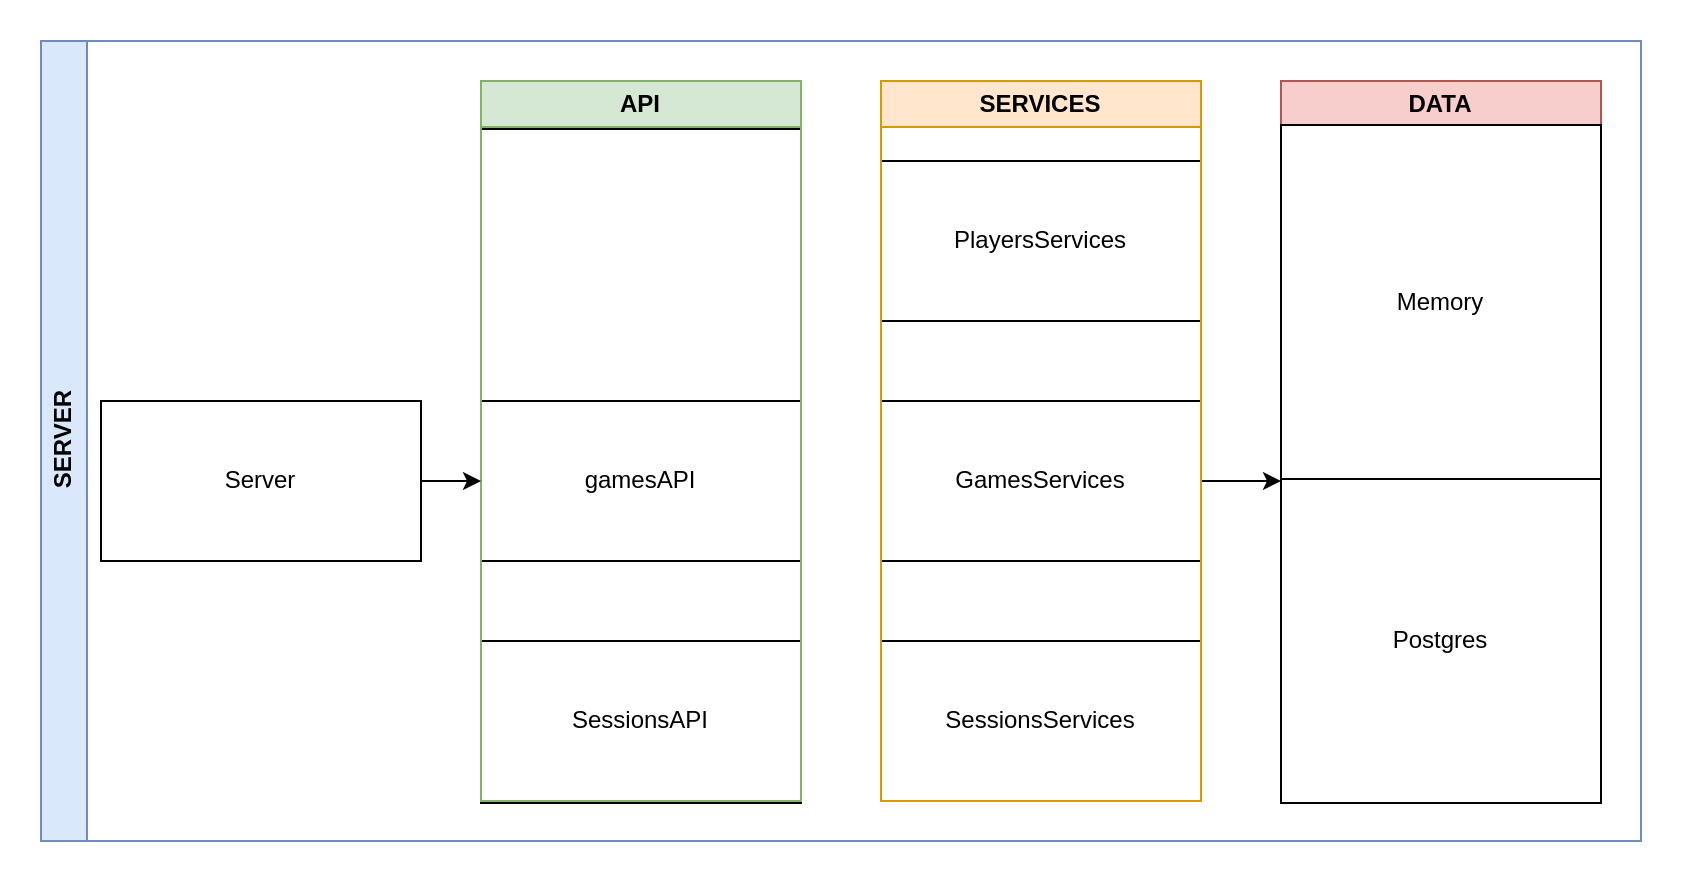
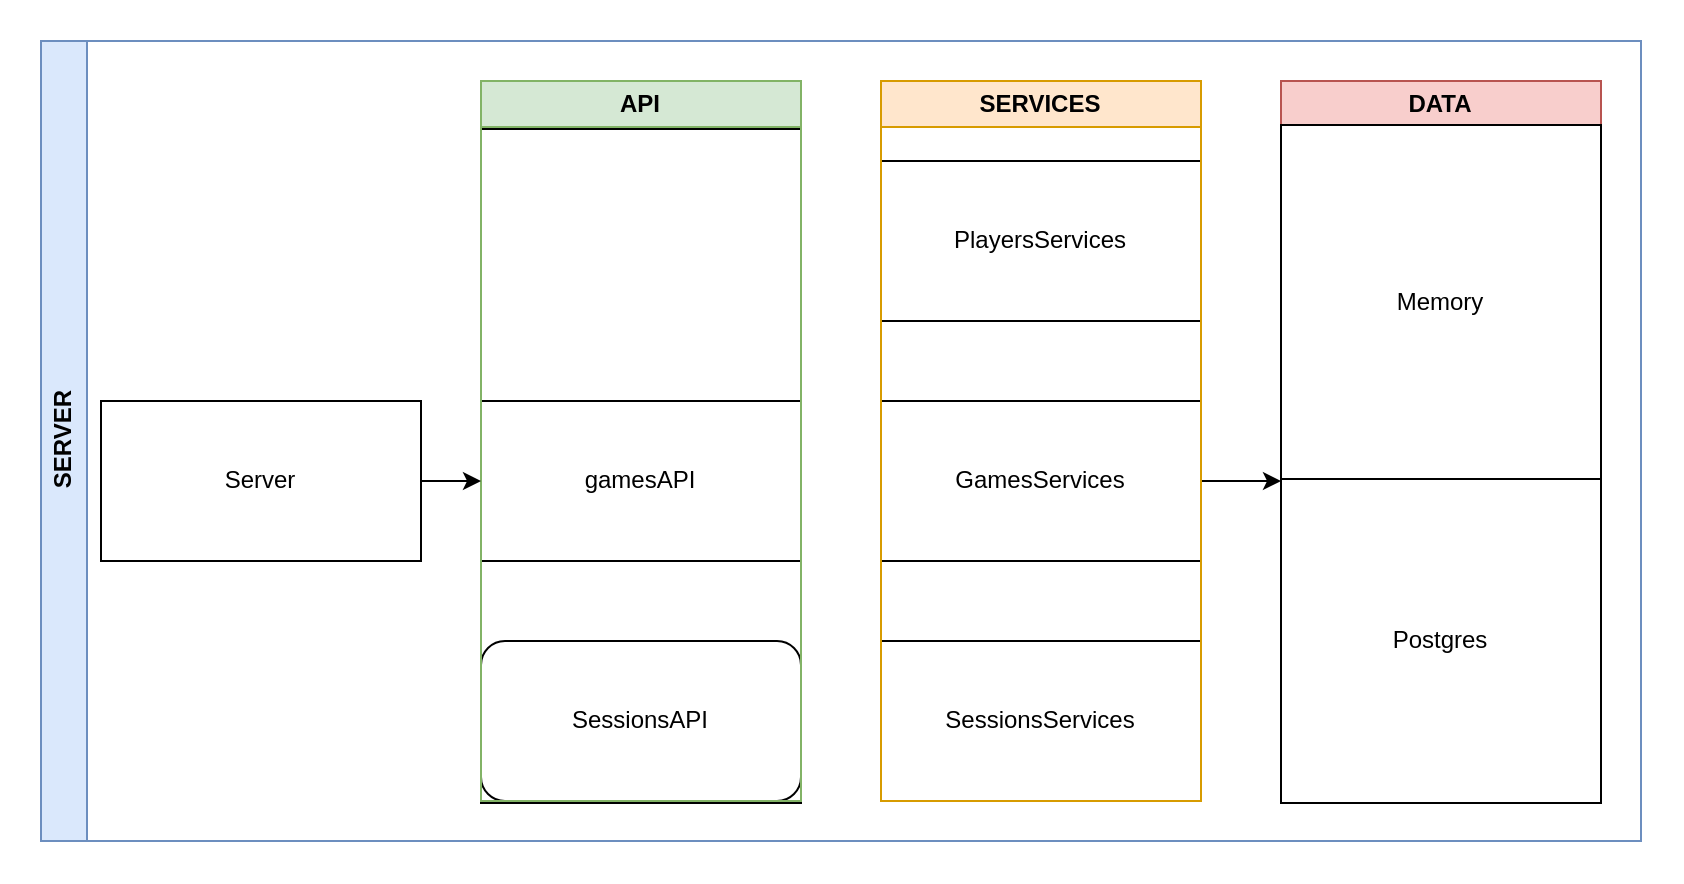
- <mxCell id="6" value="SessionsAPI" style="rounded=0;whiteSpace=wrap;html=1;" vertex="1" parent="2"><mxGeometry x="220" y="300" width="160" height="80" as="geometry" /></mxCell>
+ <mxCell id="6" value="SessionsAPI" style="whiteSpace=wrap;html=1;rounded=1;" vertex="1" parent="2"><mxGeometry x="220" y="300" width="160" height="80" as="geometry" /></mxCell>
